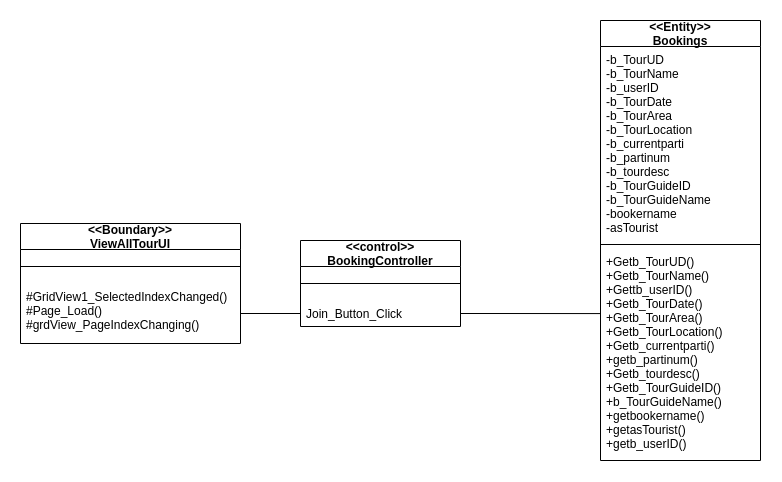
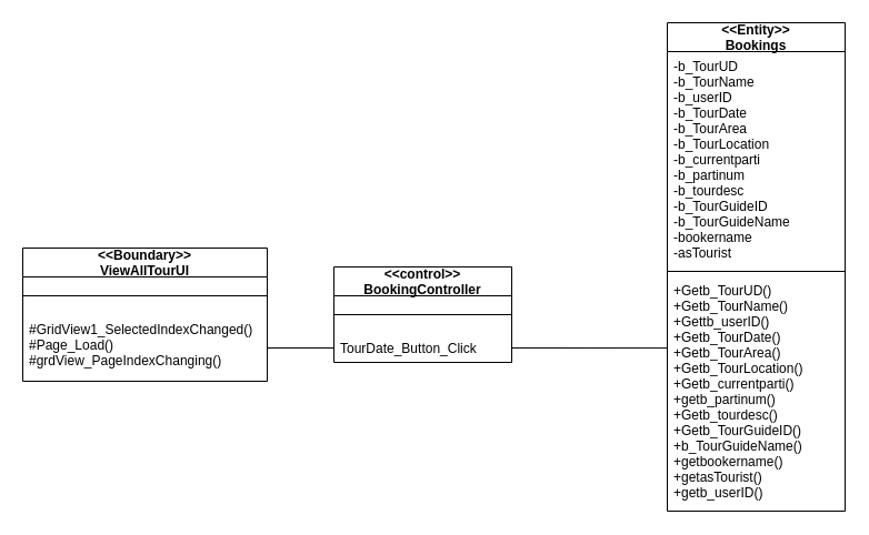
- <mxCell id="8" value="Join_Button_Click" style="text;strokeColor=none;fillColor=none;align=left;verticalAlign=top;spacingLeft=4;spacingRight=4;overflow=hidden;rotatable=0;points=[[0,0.5],[1,0.5]];portConstraint=eastwest;" vertex="1" parent="6"><mxGeometry y="60" width="160" height="26" as="geometry" /></mxCell>
+ <mxCell id="8" value="TourDate_Button_Click" style="text;strokeColor=none;fillColor=none;align=left;verticalAlign=top;spacingLeft=4;spacingRight=4;overflow=hidden;rotatable=0;points=[[0,0.5],[1,0.5]];portConstraint=eastwest;" vertex="1" parent="6"><mxGeometry y="60" width="160" height="26" as="geometry" /></mxCell>
